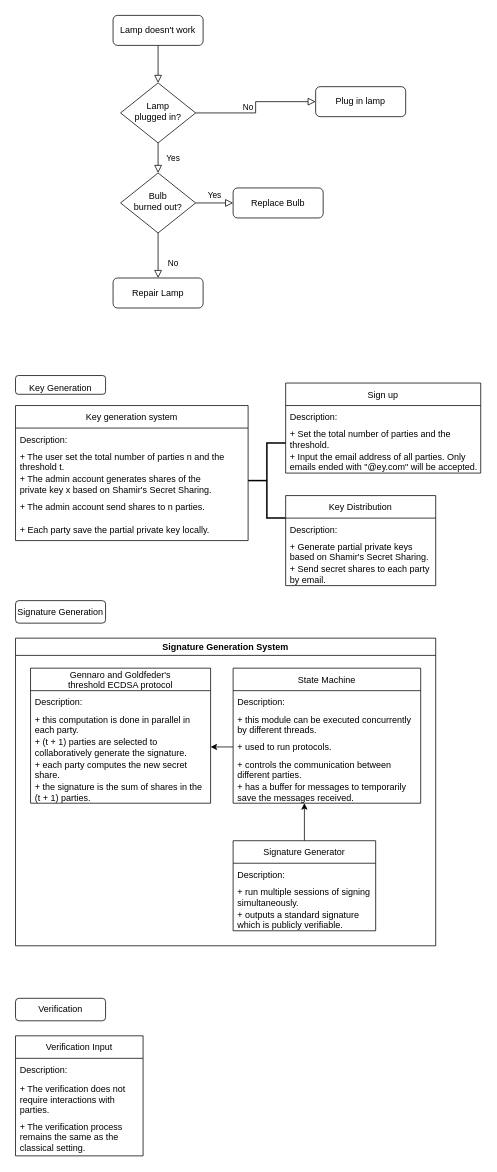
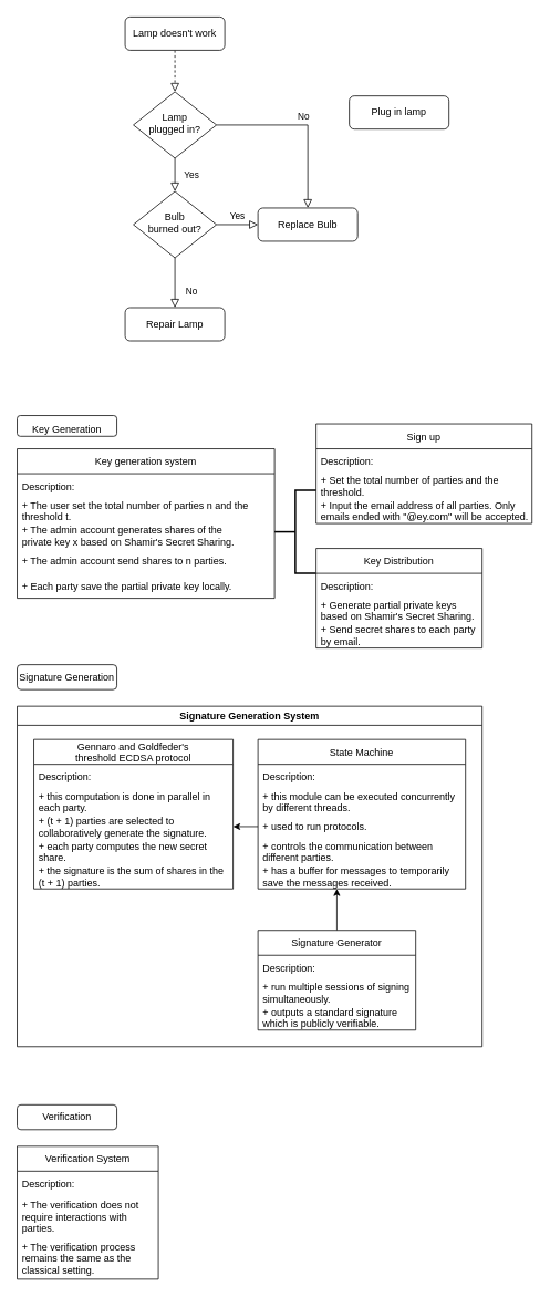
- <mxCell id="2" value="" style="rounded=0;html=1;jettySize=auto;orthogonalLoop=1;fontSize=11;endArrow=block;endFill=0;endSize=8;strokeWidth=1;shadow=0;labelBackgroundColor=none;edgeStyle=orthogonalEdgeStyle;" parent="1" source="3" target="6" edge="1"><mxGeometry relative="1" as="geometry" /></mxCell>
+ <mxCell id="2" value="" style="rounded=0;html=1;jettySize=auto;orthogonalLoop=1;fontSize=11;endArrow=block;endFill=0;endSize=8;strokeWidth=1;shadow=0;labelBackgroundColor=none;edgeStyle=orthogonalEdgeStyle;dashed=1;" parent="1" source="3" target="6" edge="1"><mxGeometry relative="1" as="geometry" /></mxCell>
- <mxCell id="5" value="No" style="edgeStyle=orthogonalEdgeStyle;rounded=0;html=1;jettySize=auto;orthogonalLoop=1;fontSize=11;endArrow=block;endFill=0;endSize=8;strokeWidth=1;shadow=0;labelBackgroundColor=none;" parent="1" source="6" target="7" edge="1"><mxGeometry y="10" relative="1" as="geometry"><mxPoint as="offset" /></mxGeometry></mxCell>
+ <mxCell id="5" value="No" style="edgeStyle=orthogonalEdgeStyle;rounded=0;html=1;jettySize=auto;orthogonalLoop=1;fontSize=11;endArrow=block;endFill=0;endSize=8;strokeWidth=1;shadow=0;labelBackgroundColor=none;" parent="1" source="6" target="12" edge="1"><mxGeometry y="10" relative="1" as="geometry"><mxPoint as="offset" /></mxGeometry></mxCell>
- <mxCell id="52" value="Verification Input" style="swimlane;fontStyle=0;childLayout=stackLayout;horizontal=1;startSize=30;horizontalStack=0;resizeParent=1;resizeParentMax=0;resizeLast=0;collapsible=1;marginBottom=0;fontSize=12;" vertex="1" parent="1"><mxGeometry x="20" y="1380" width="170" height="160" as="geometry" /></mxCell>
+ <mxCell id="52" value="Verification System" style="swimlane;fontStyle=0;childLayout=stackLayout;horizontal=1;startSize=30;horizontalStack=0;resizeParent=1;resizeParentMax=0;resizeLast=0;collapsible=1;marginBottom=0;fontSize=12;" vertex="1" parent="1"><mxGeometry x="20" y="1380" width="170" height="160" as="geometry" /></mxCell>
